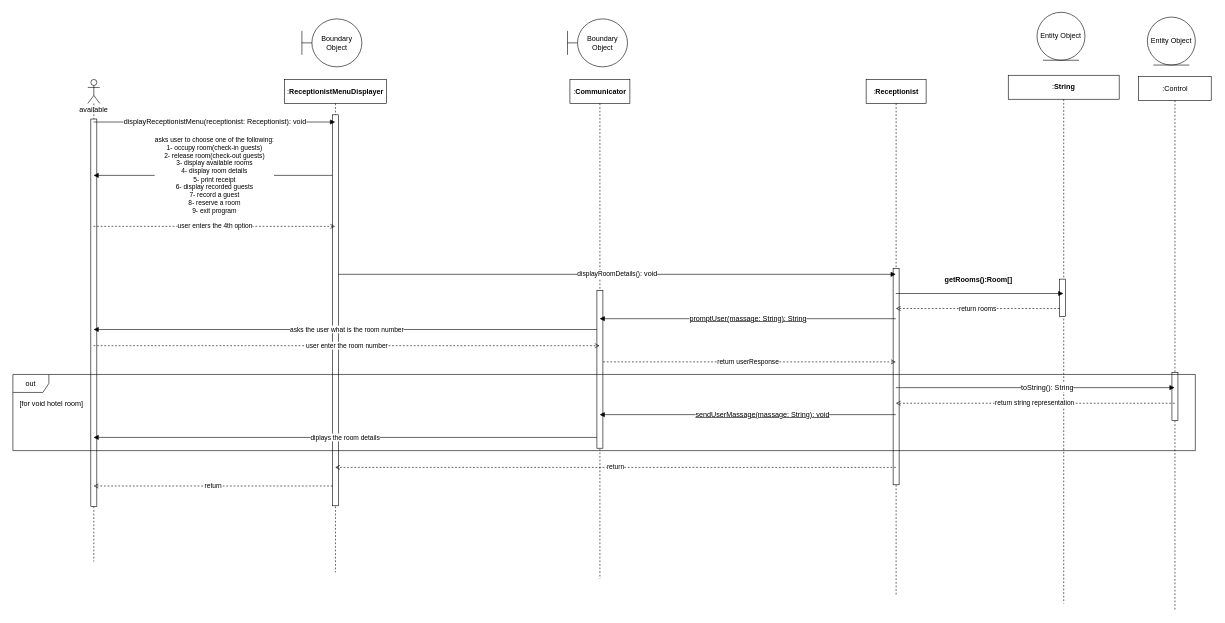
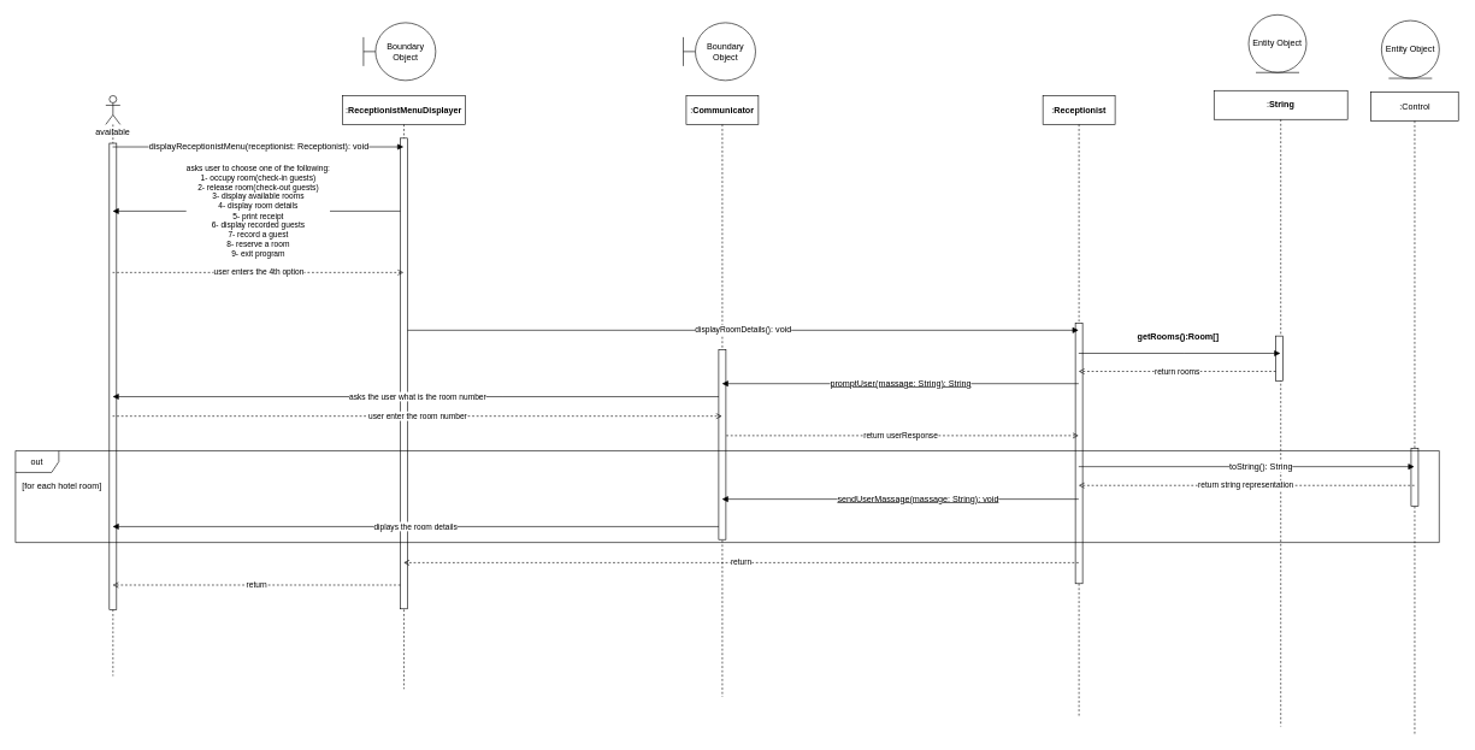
- <mxCell id="34" value="[for void hotel room]" style="text;html=1;align=center;verticalAlign=middle;resizable=0;points=[];autosize=1;strokeColor=none;fillColor=none;" parent="1" vertex="1"><mxGeometry x="20" y="659.995" width="128" height="26" as="geometry" /></mxCell>
+ <mxCell id="34" value="[for each hotel room]" style="text;html=1;align=center;verticalAlign=middle;resizable=0;points=[];autosize=1;strokeColor=none;fillColor=none;" parent="1" vertex="1"><mxGeometry x="20" y="659.995" width="128" height="26" as="geometry" /></mxCell>
